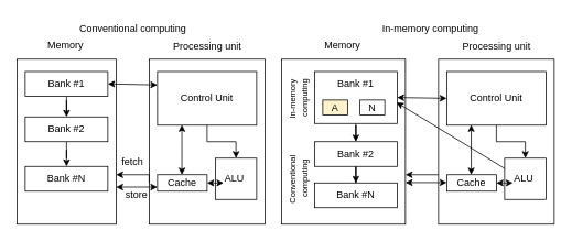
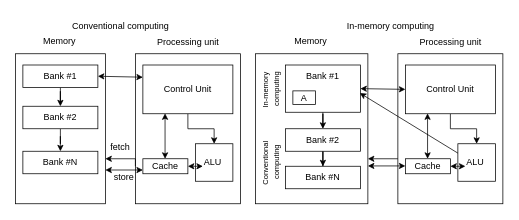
- <mxCell id="21" value="A" style="rounded=0;whiteSpace=wrap;html=1;container=0;fillColor=#fff2cc;" vertex="1" parent="2"><mxGeometry x="370" y="100.5" width="30" height="18" as="geometry" /></mxCell>
+ <mxCell id="21" value="A" style="rounded=0;whiteSpace=wrap;html=1;container=0;" vertex="1" parent="2"><mxGeometry x="370" y="100.5" width="30" height="18" as="geometry" /></mxCell>
- <mxCell id="22" value="N" style="rounded=0;whiteSpace=wrap;html=1;container=0;" vertex="1" parent="2"><mxGeometry x="415" y="100.5" width="30" height="18" as="geometry" /></mxCell>
